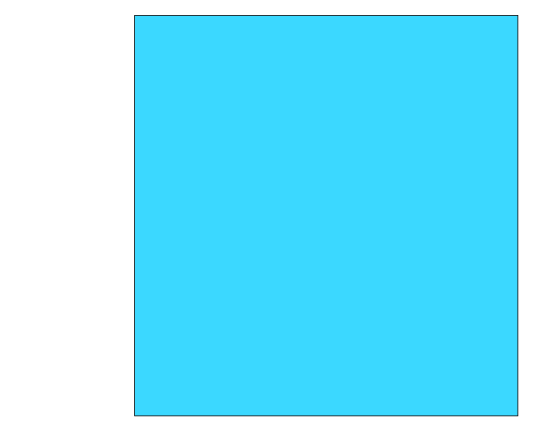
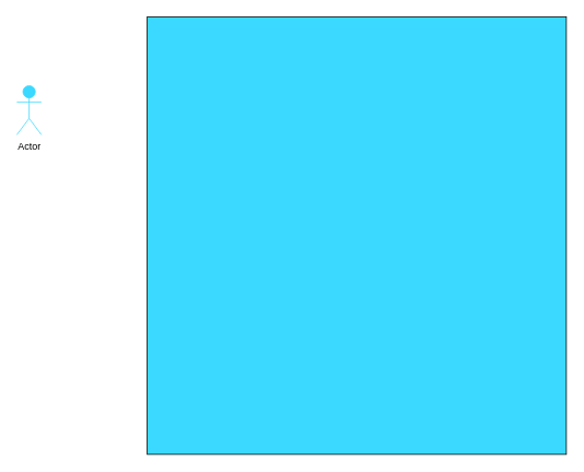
+ <mxCell id="3" value="Actor" style="shape=umlActor;verticalLabelPosition=bottom;verticalAlign=top;html=1;outlineConnect=0;strokeColor=#3BD8FF;fillColor=#3BD8FF;" vertex="1" parent="1"><mxGeometry x="20" y="104" width="30" height="60" as="geometry" /></mxCell>
